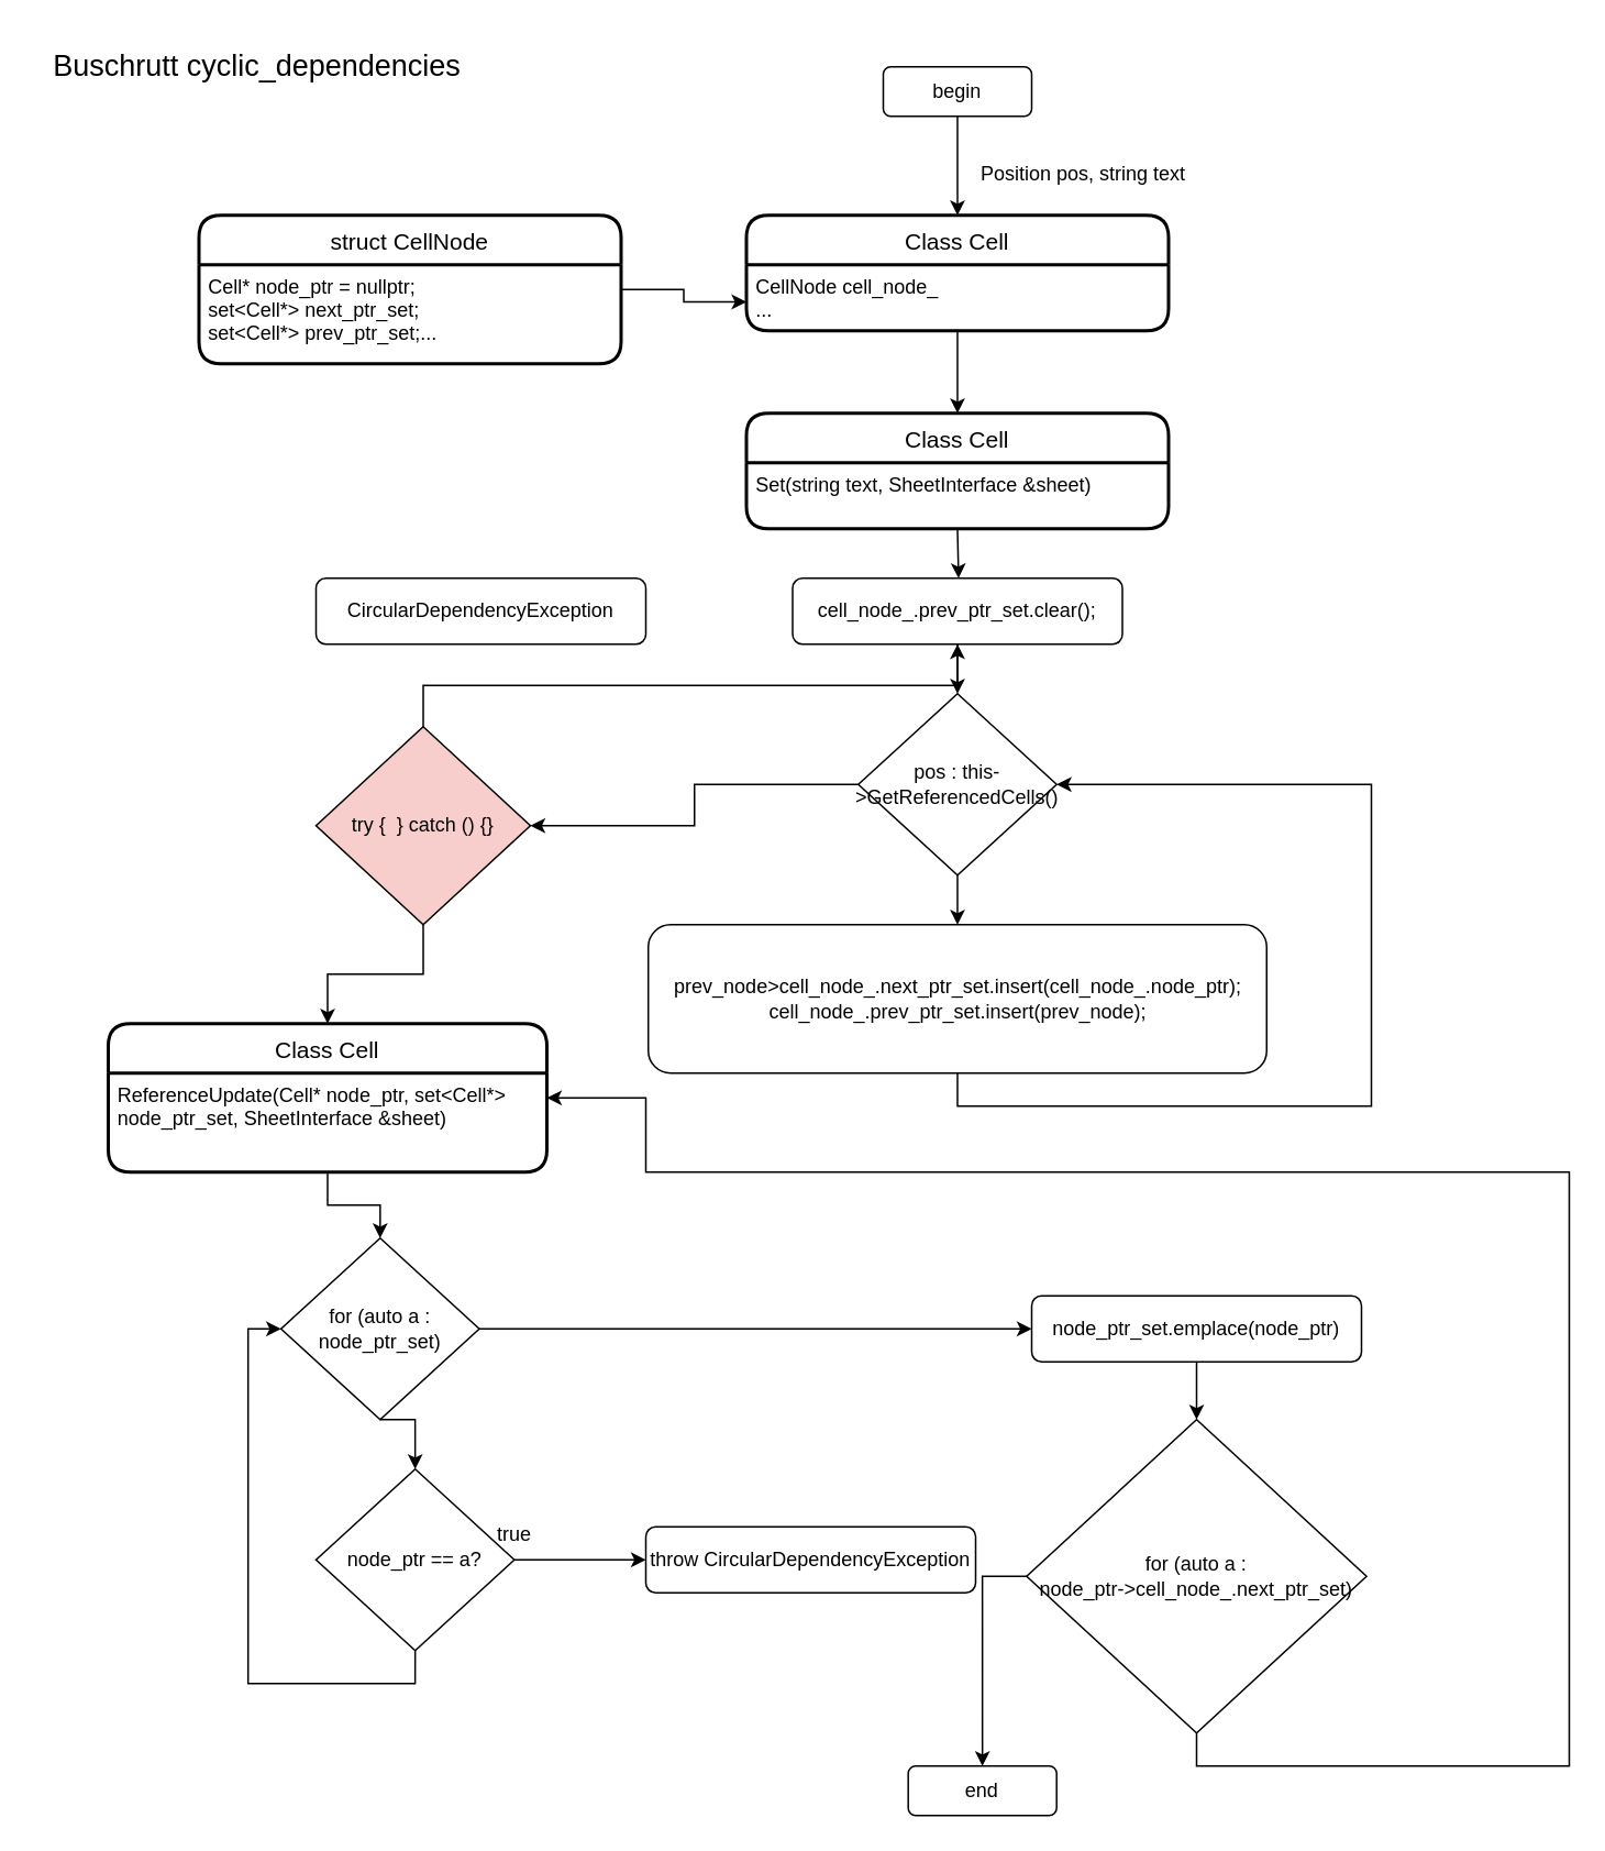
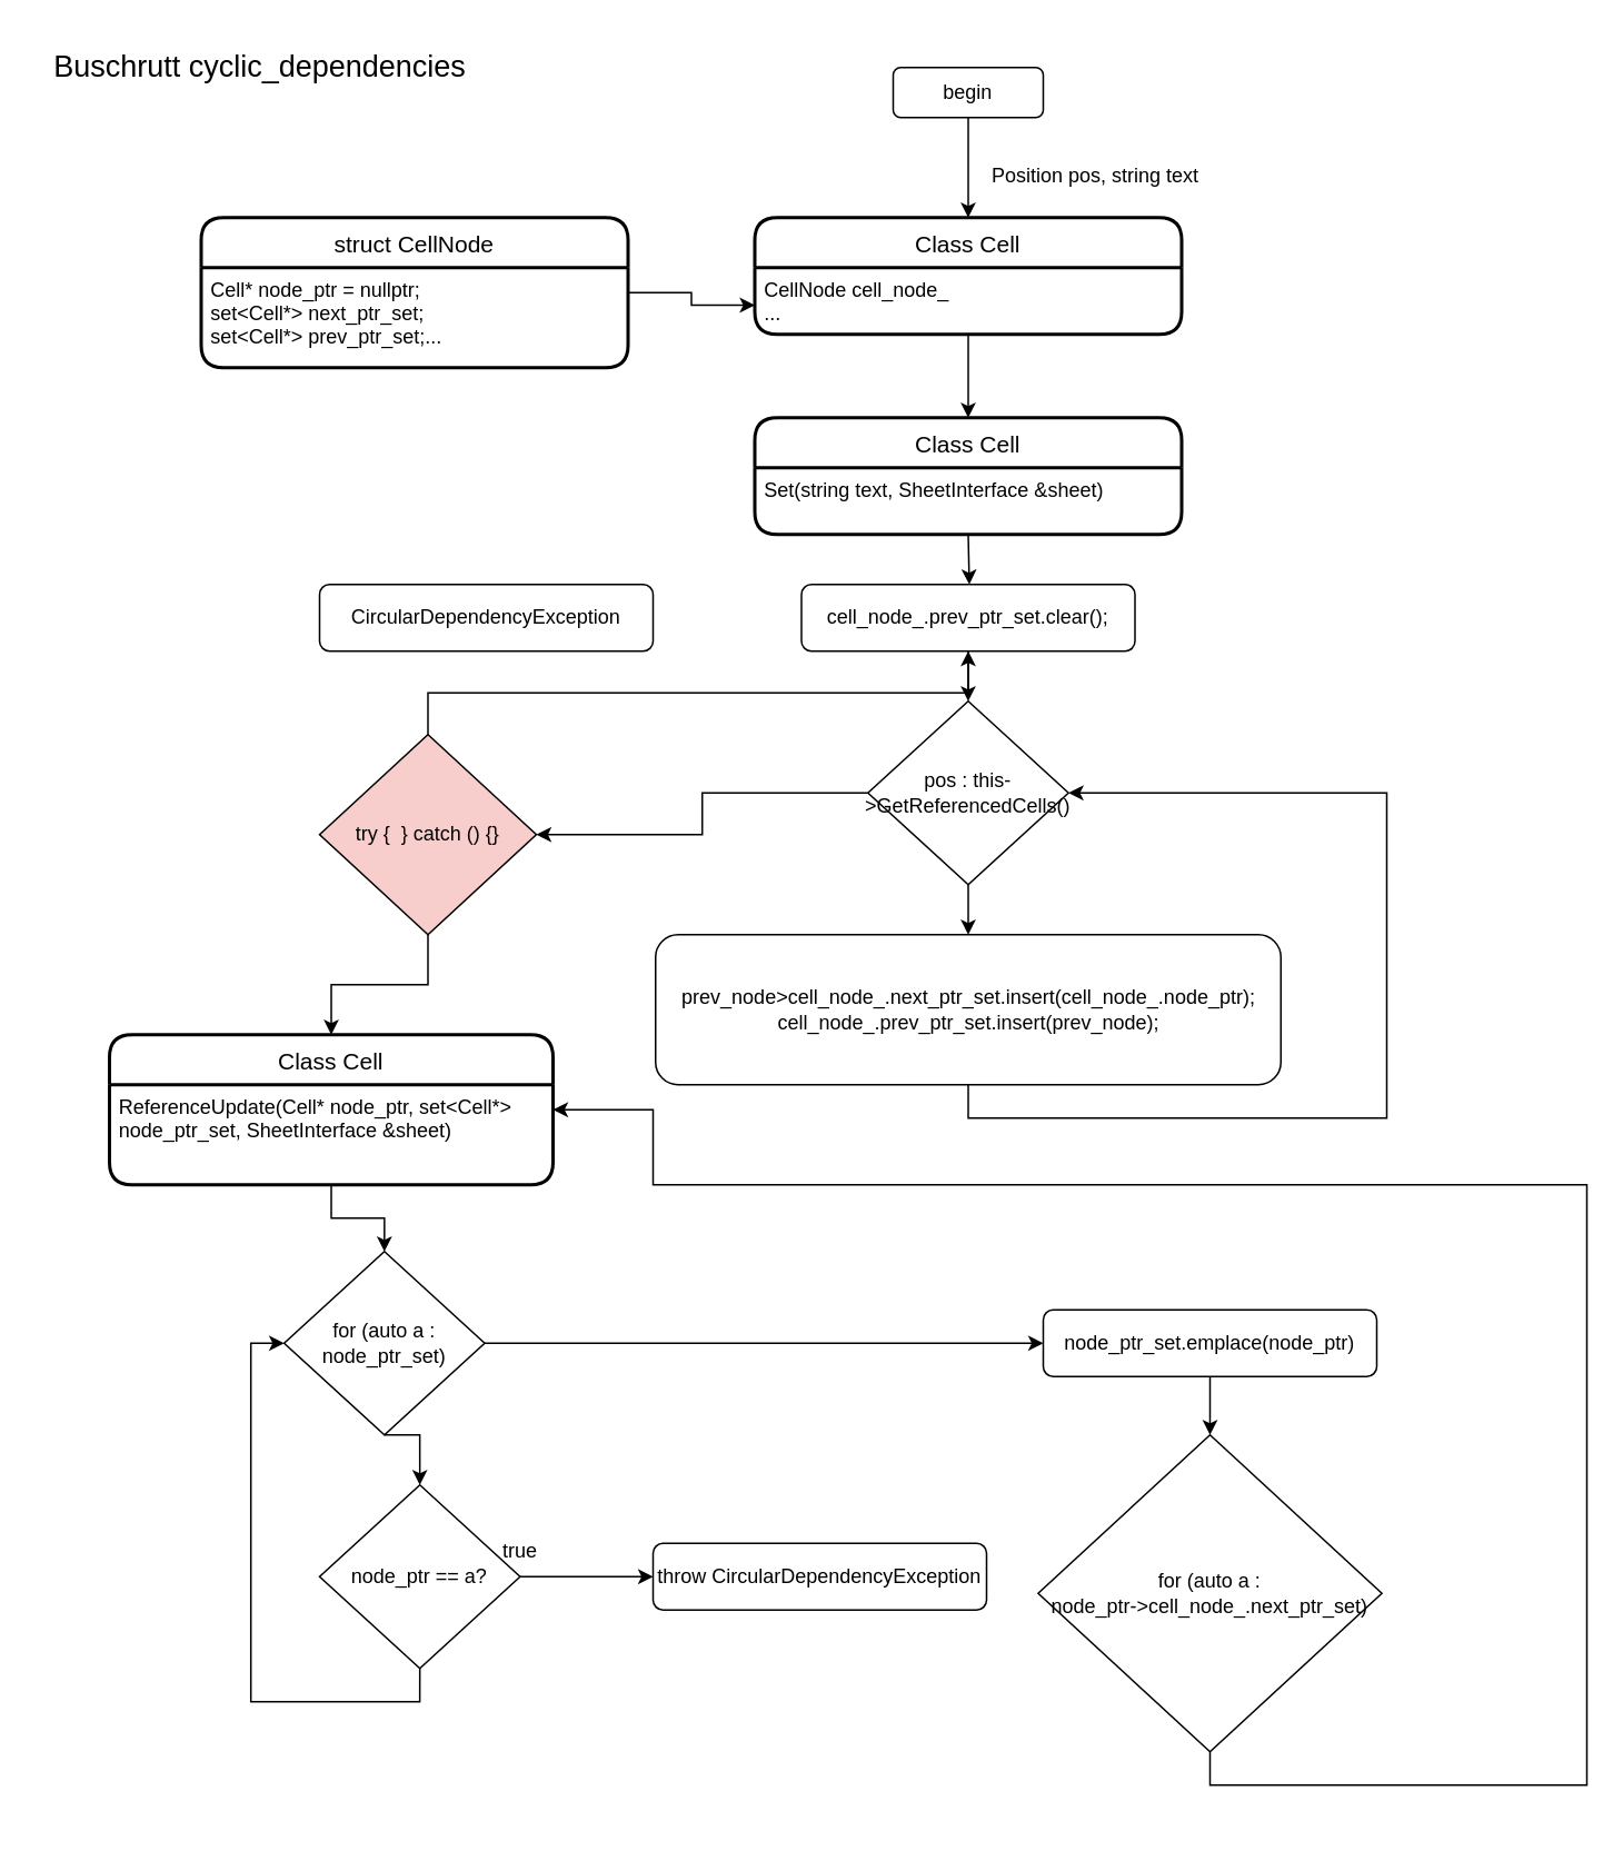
- <mxCell id="41" style="edgeStyle=orthogonalEdgeStyle;rounded=0;orthogonalLoop=1;jettySize=auto;html=1;exitX=0;exitY=0.5;exitDx=0;exitDy=0;entryX=0.5;entryY=0;entryDx=0;entryDy=0;fontSize=12;" edge="1" parent="1" source="42" target="8"><mxGeometry relative="1" as="geometry" /></mxCell>
- <mxCell id="8" value="end" style="rounded=1;whiteSpace=wrap;html=1;" vertex="1" parent="1"><mxGeometry x="550.12" y="1070" width="90" height="30" as="geometry" /></mxCell>
